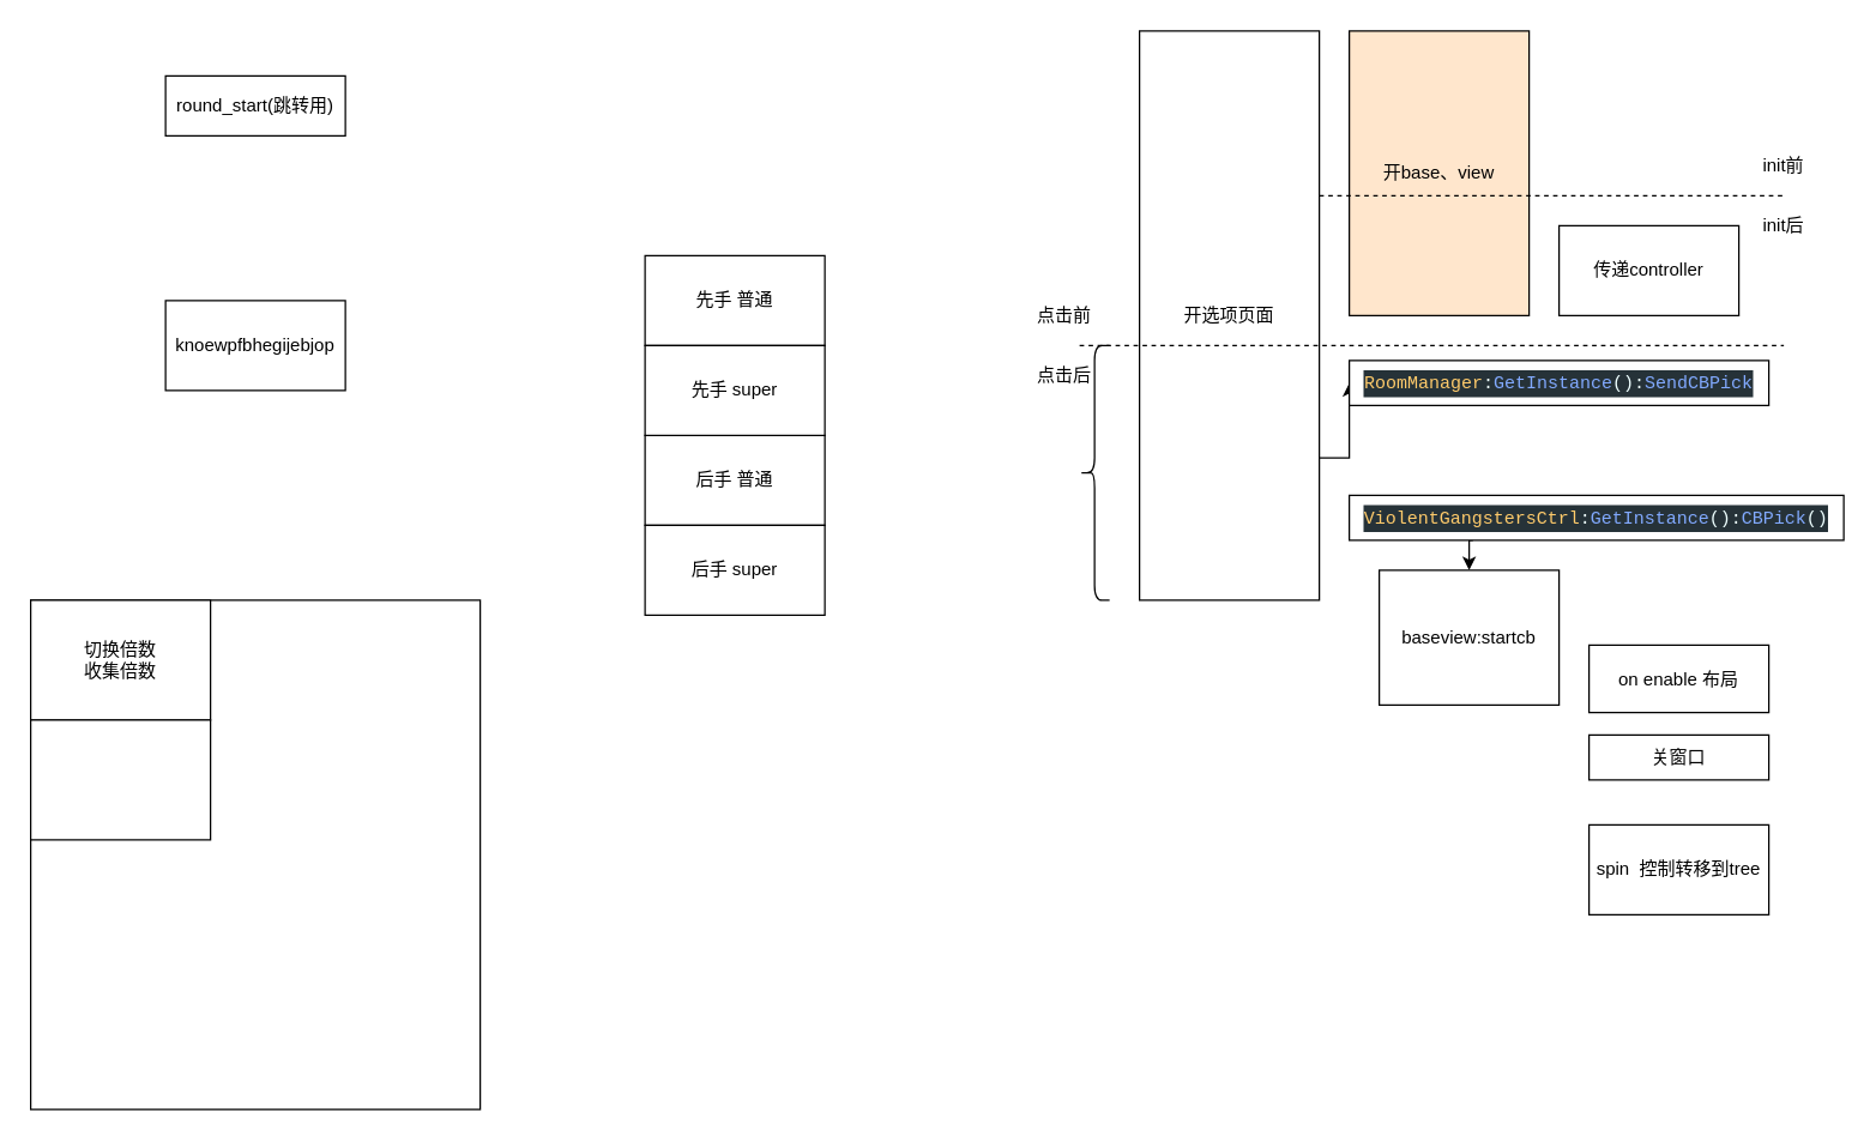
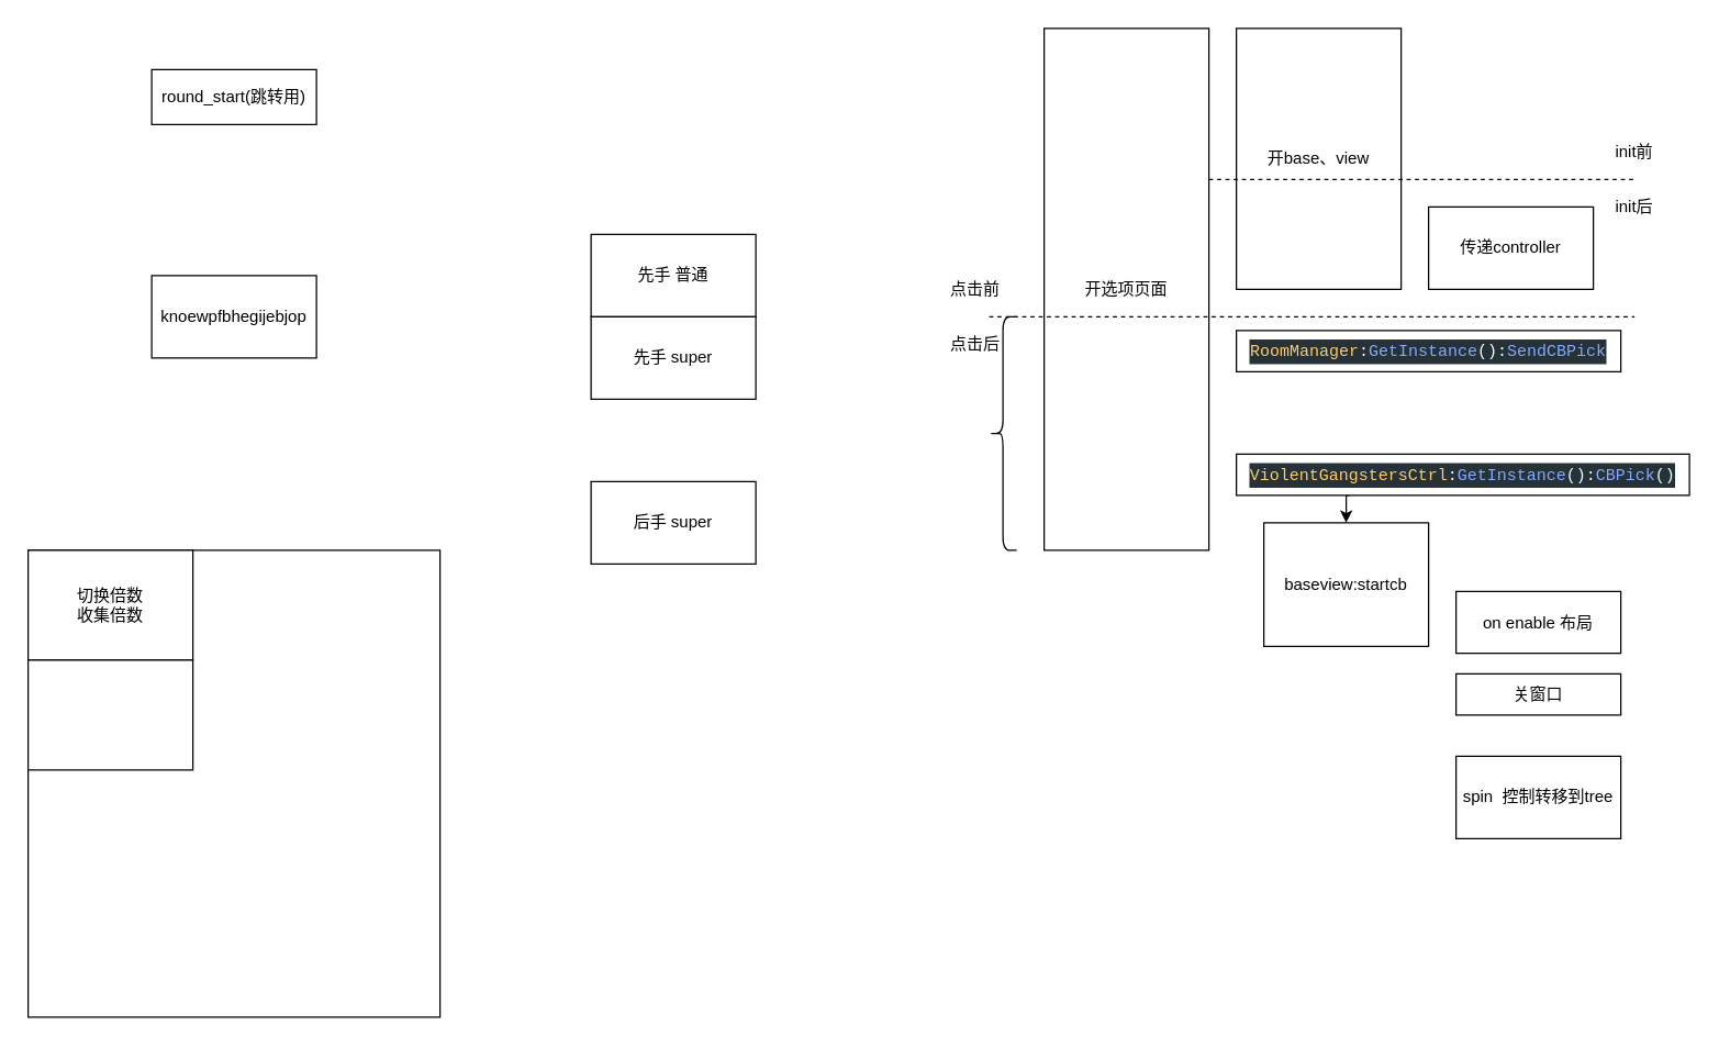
- <mxCell id="4" value="开base、view" style="rounded=0;whiteSpace=wrap;html=1;fillColor=#ffe6cc;" parent="1" vertex="1"><mxGeometry x="900" y="20" width="120" height="190" as="geometry" /></mxCell>
+ <mxCell id="4" value="开base、view" style="rounded=0;whiteSpace=wrap;html=1;" parent="1" vertex="1"><mxGeometry x="900" y="20" width="120" height="190" as="geometry" /></mxCell>
- <mxCell id="2" style="edgeStyle=orthogonalEdgeStyle;rounded=0;orthogonalLoop=1;jettySize=auto;html=1;exitX=1;exitY=0.75;exitDx=0;exitDy=0;entryX=0;entryY=0.5;entryDx=0;entryDy=0;" parent="1" source="3" target="18" edge="1"><mxGeometry relative="1" as="geometry" /></mxCell>
- <mxCell id="21" value="&lt;span&gt;后手 普通&lt;/span&gt;" style="rounded=0;whiteSpace=wrap;html=1;" vertex="1" parent="1"><mxGeometry x="430" y="290" width="120" height="60" as="geometry" /></mxCell>
